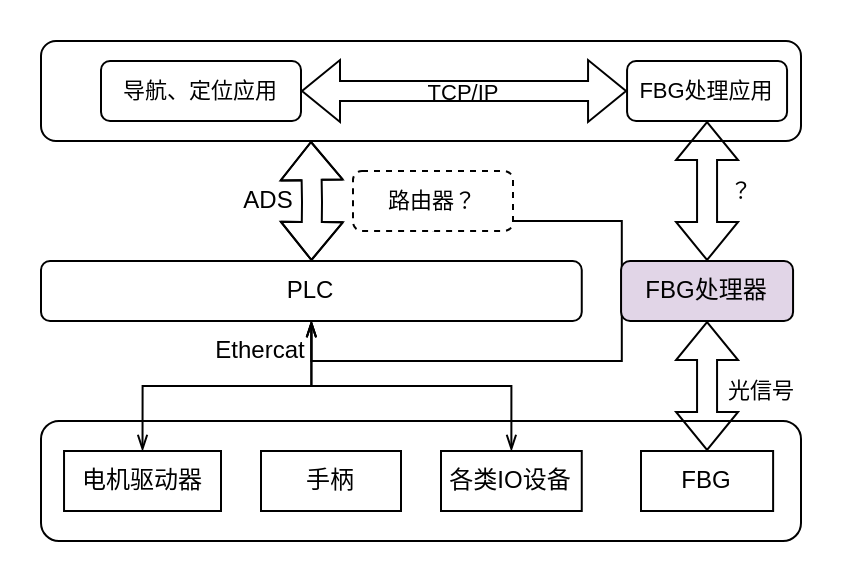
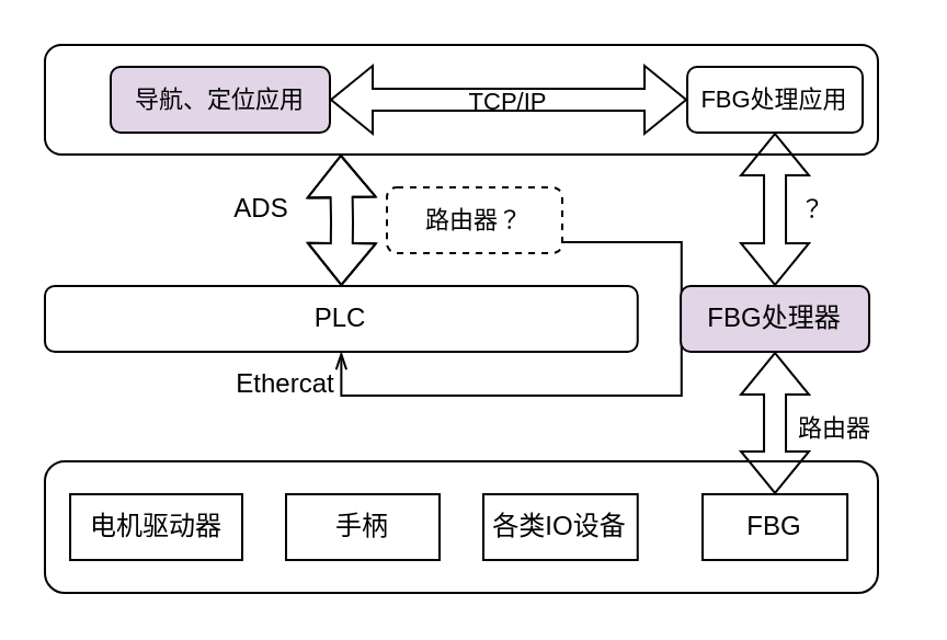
- <mxCell id="23" value="&lt;span style=&quot;font-size: 11px;&quot;&gt;导航、定位应用&lt;/span&gt;" style="rounded=1;whiteSpace=wrap;html=1;strokeColor=default;" vertex="1" parent="1"><mxGeometry x="50" y="30" width="100" height="30" as="geometry" /></mxCell>
+ <mxCell id="23" value="&lt;span style=&quot;font-size: 11px;&quot;&gt;导航、定位应用&lt;/span&gt;" style="rounded=1;whiteSpace=wrap;html=1;strokeColor=default;fillColor=#e1d5e7;" vertex="1" parent="1"><mxGeometry x="50" y="30" width="100" height="30" as="geometry" /></mxCell>
- <mxCell id="13" value="ADS" style="text;html=1;strokeColor=none;fillColor=none;align=center;verticalAlign=middle;whiteSpace=wrap;rounded=0;" vertex="1" parent="1"><mxGeometry x="115" y="85" width="38.46" height="30" as="geometry" /></mxCell>
+ <mxCell id="13" value="ADS" style="text;html=1;strokeColor=none;fillColor=none;align=center;verticalAlign=middle;whiteSpace=wrap;rounded=0;" vertex="1" parent="1"><mxGeometry x="100" y="80" width="38.46" height="30" as="geometry" /></mxCell>
- <mxCell id="8" style="edgeStyle=orthogonalEdgeStyle;rounded=0;orthogonalLoop=1;jettySize=auto;html=1;exitX=0.5;exitY=1;exitDx=0;exitDy=0;entryX=0.5;entryY=0;entryDx=0;entryDy=0;startArrow=openThin;startFill=0;endArrow=openThin;endFill=0;" edge="1" parent="1" source="4" target="7"><mxGeometry relative="1" as="geometry" /></mxCell>
- <mxCell id="10" style="edgeStyle=orthogonalEdgeStyle;rounded=0;orthogonalLoop=1;jettySize=auto;html=1;exitX=0.5;exitY=1;exitDx=0;exitDy=0;entryX=0.5;entryY=0;entryDx=0;entryDy=0;startArrow=openThin;startFill=0;endArrow=openThin;endFill=0;" edge="1" parent="1" source="4" target="9"><mxGeometry relative="1" as="geometry" /></mxCell>
- <mxCell id="19" value="光信号" style="text;html=1;align=center;verticalAlign=middle;resizable=0;points=[];autosize=1;strokeColor=none;fillColor=none;fontSize=11;" vertex="1" parent="1"><mxGeometry x="350" y="180" width="60" height="30" as="geometry" /></mxCell>
+ <mxCell id="19" value="路由器" style="text;html=1;align=center;verticalAlign=middle;resizable=0;points=[];autosize=1;strokeColor=none;fillColor=none;fontSize=11;" vertex="1" parent="1"><mxGeometry x="350" y="180" width="60" height="30" as="geometry" /></mxCell>
